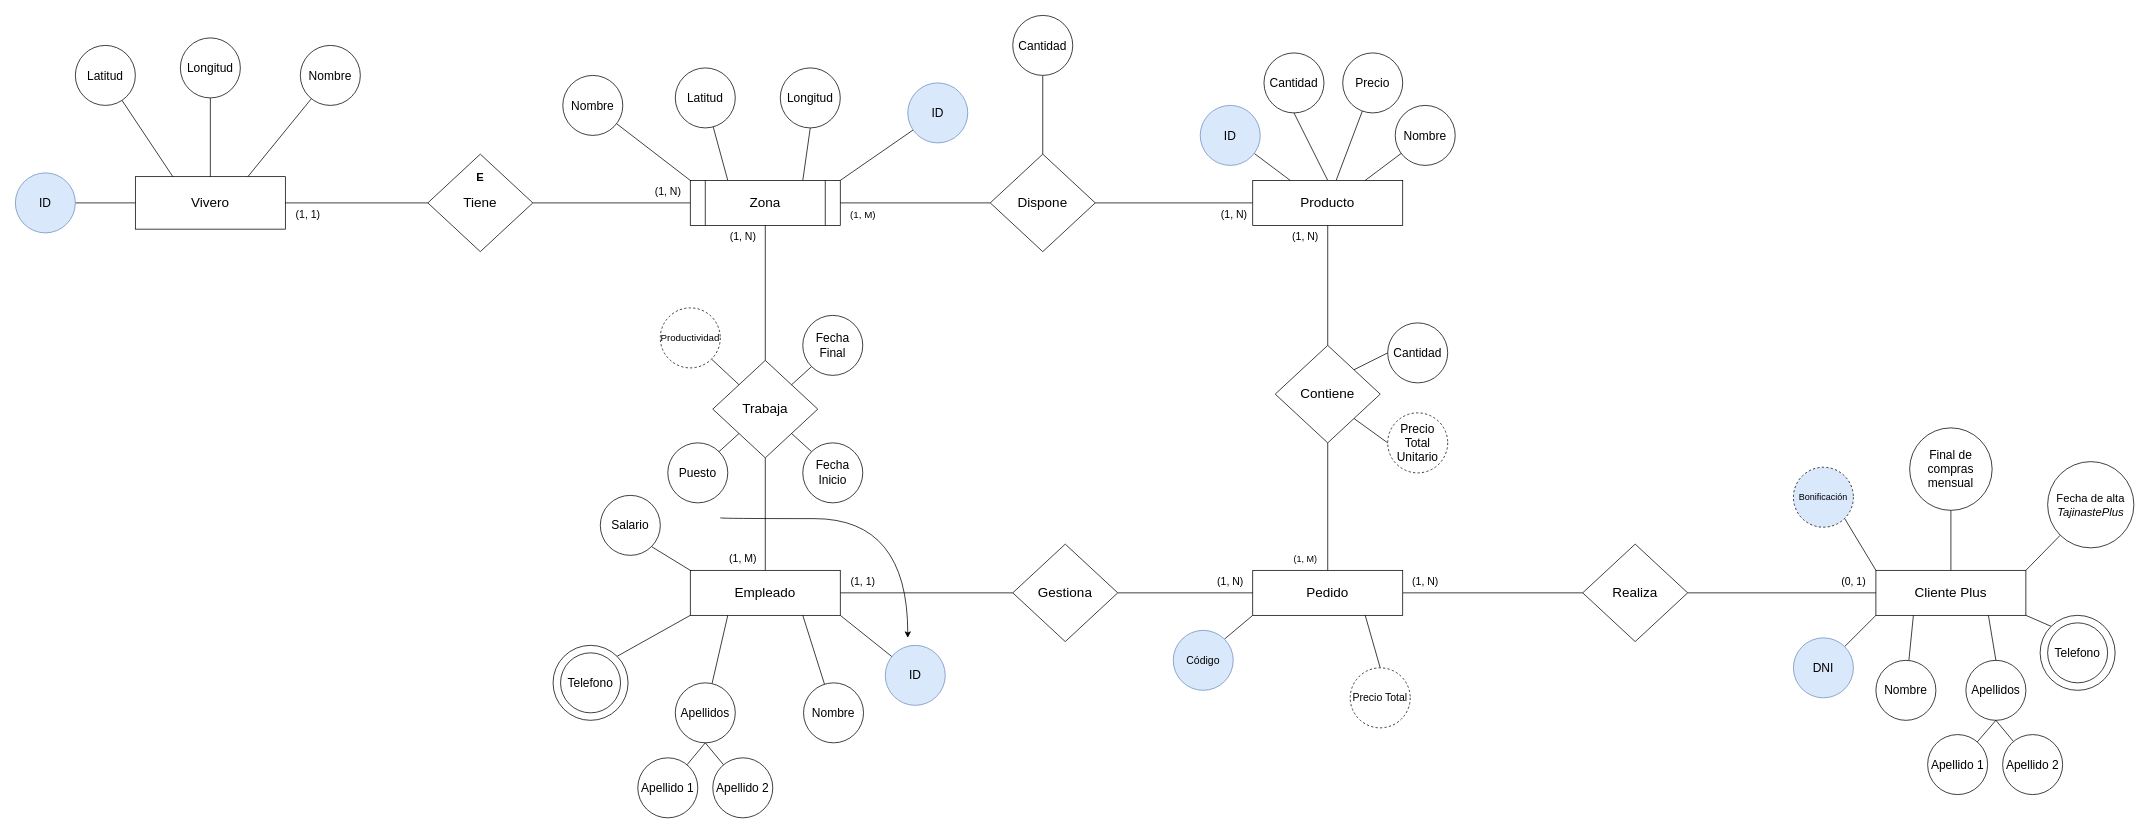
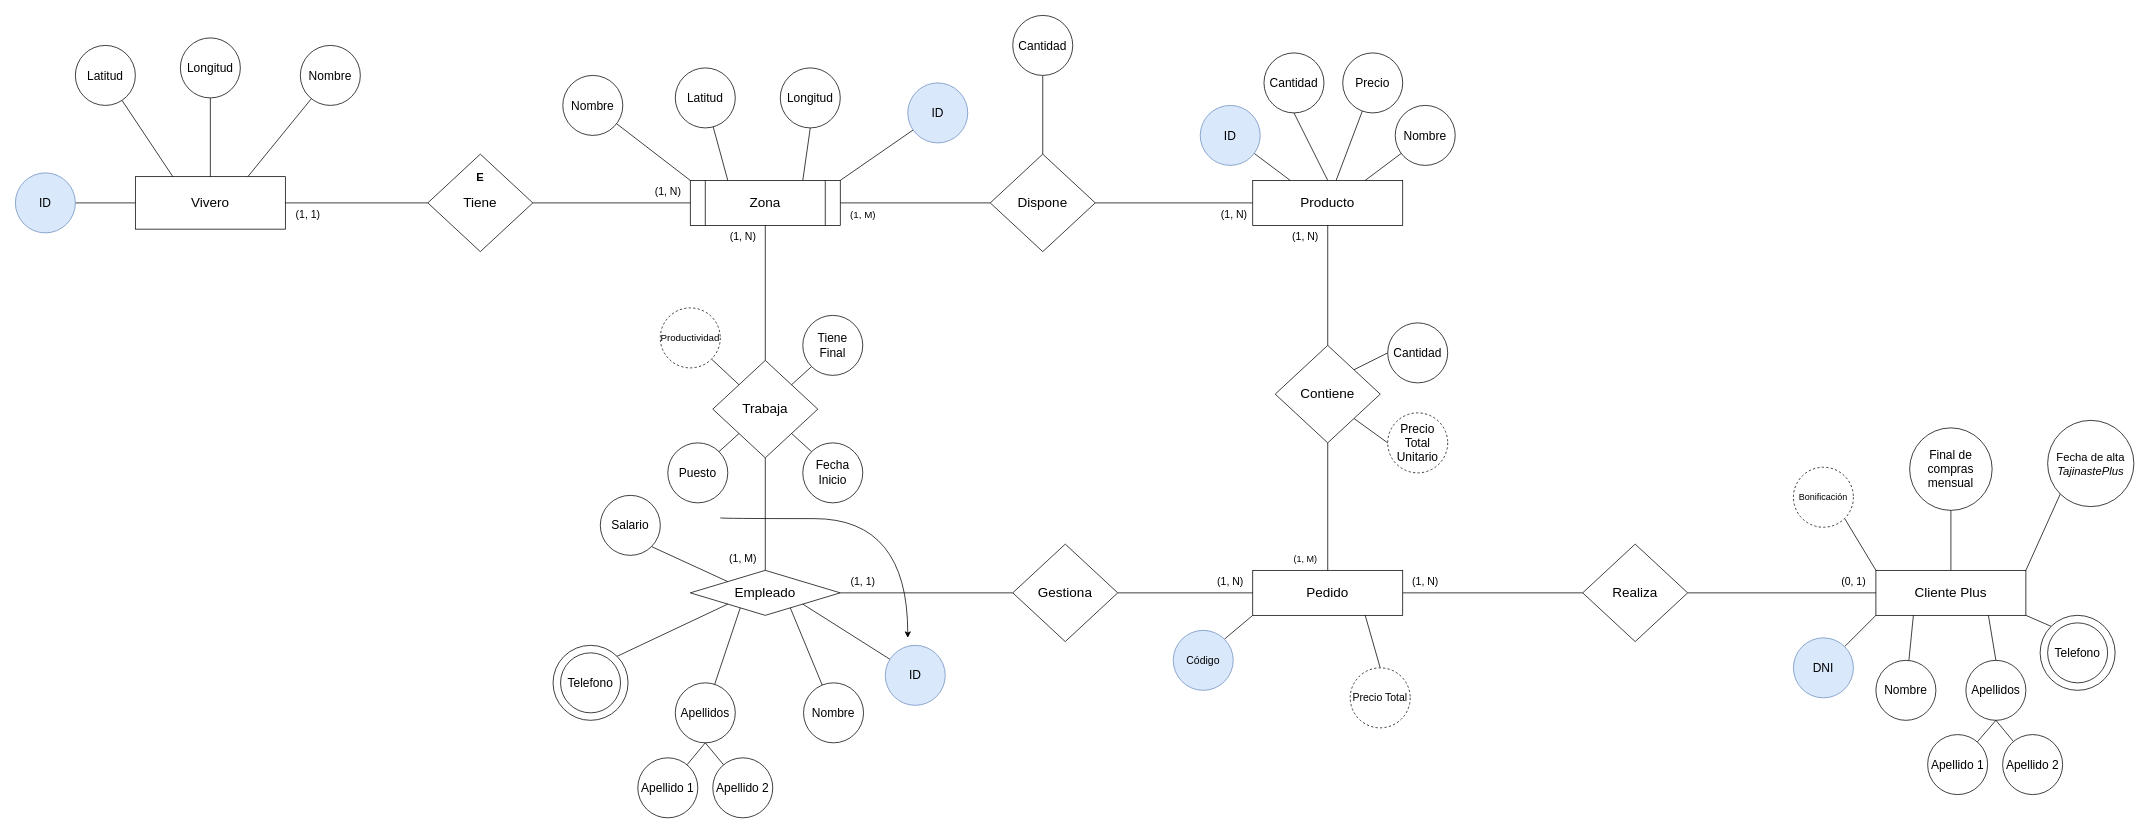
- <mxCell id="50" value="&lt;font style=&quot;font-size: 16px;&quot;&gt;Fecha Final&lt;/font&gt;" style="ellipse;whiteSpace=wrap;html=1;aspect=fixed;" vertex="1" parent="1"><mxGeometry x="1070" y="420" width="80" height="80" as="geometry" /></mxCell>
+ <mxCell id="50" value="&lt;font style=&quot;font-size: 16px;&quot;&gt;Tiene Final&lt;/font&gt;" style="ellipse;whiteSpace=wrap;html=1;aspect=fixed;" vertex="1" parent="1"><mxGeometry x="1070" y="420" width="80" height="80" as="geometry" /></mxCell>
- <mxCell id="88" value="Bonificación" style="ellipse;whiteSpace=wrap;html=1;aspect=fixed;dashed=1;fillColor=#dae8fc;" vertex="1" parent="1"><mxGeometry x="2391" y="622.5" width="80" height="80" as="geometry" /></mxCell>
+ <mxCell id="88" value="Bonificación" style="ellipse;whiteSpace=wrap;html=1;aspect=fixed;dashed=1;" vertex="1" parent="1"><mxGeometry x="2391" y="622.5" width="80" height="80" as="geometry" /></mxCell>
- <mxCell id="86" value="&lt;font style=&quot;font-size: 15px;&quot;&gt;Fecha de alta &lt;i&gt;TajinastePlus&lt;/i&gt;&lt;/font&gt;" style="ellipse;whiteSpace=wrap;html=1;aspect=fixed;" vertex="1" parent="1"><mxGeometry x="2730" y="615" width="115" height="115" as="geometry" /></mxCell>
+ <mxCell id="86" value="&lt;font style=&quot;font-size: 15px;&quot;&gt;Fecha de alta &lt;i&gt;TajinastePlus&lt;/i&gt;&lt;/font&gt;" style="ellipse;whiteSpace=wrap;html=1;aspect=fixed;" vertex="1" parent="1"><mxGeometry x="2730" y="560" width="115" height="115" as="geometry" /></mxCell>
- <mxCell id="40" value="&lt;font style=&quot;font-size: 18px;&quot;&gt;Empleado&lt;/font&gt;" style="rounded=0;whiteSpace=wrap;html=1;" vertex="1" parent="1"><mxGeometry x="920" y="760" width="200" height="60" as="geometry" /></mxCell>
+ <mxCell id="40" value="&lt;font style=&quot;font-size: 18px;&quot;&gt;Empleado&lt;/font&gt;" style="rhombus;whiteSpace=wrap;html=1;" vertex="1" parent="1"><mxGeometry x="920" y="760" width="200" height="60" as="geometry" /></mxCell>
